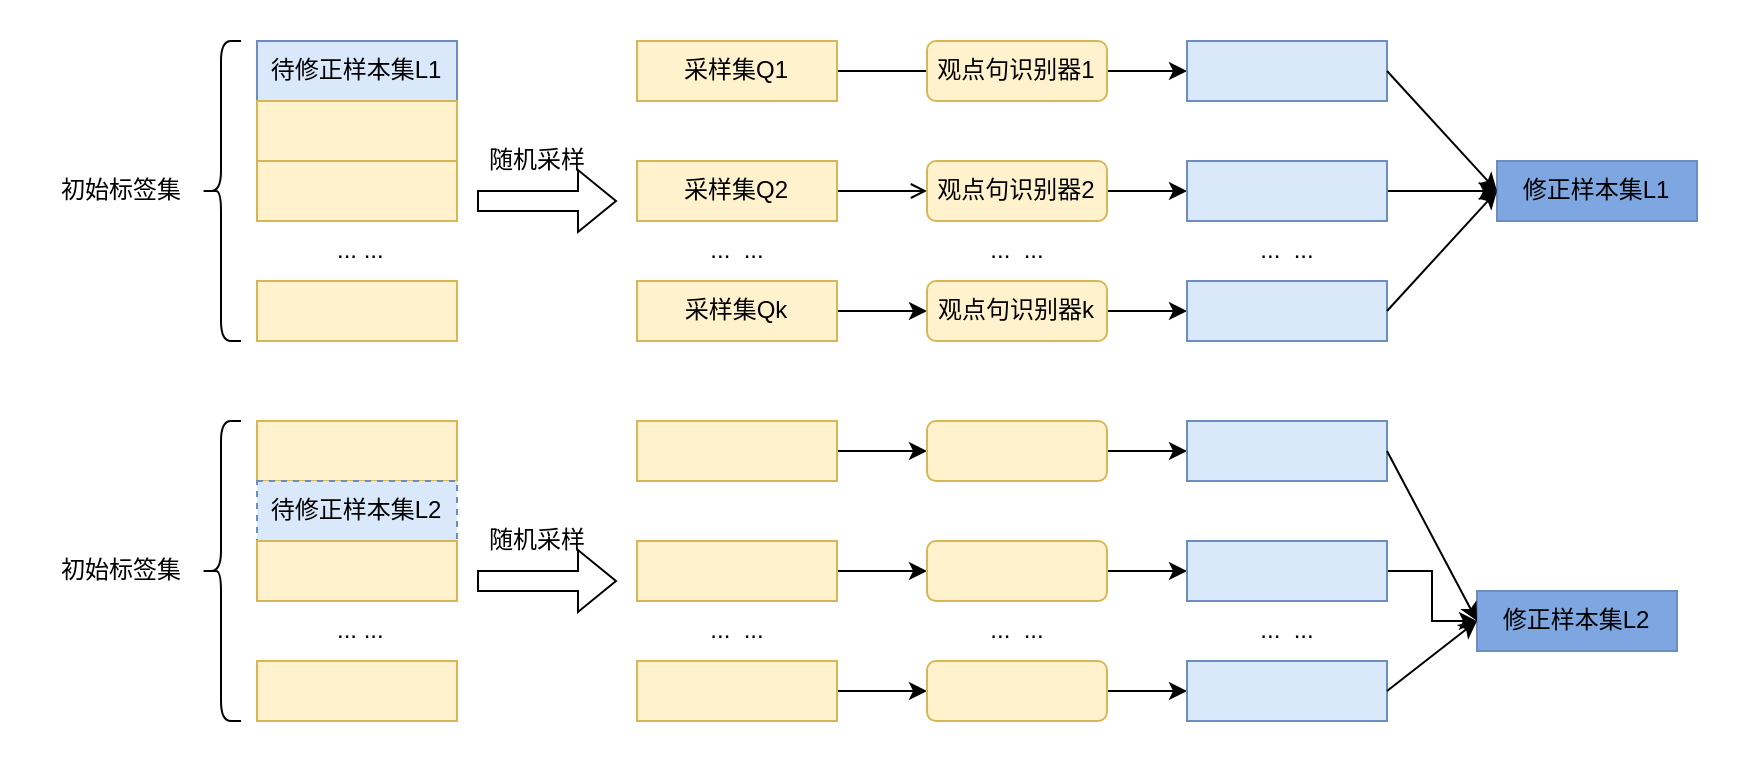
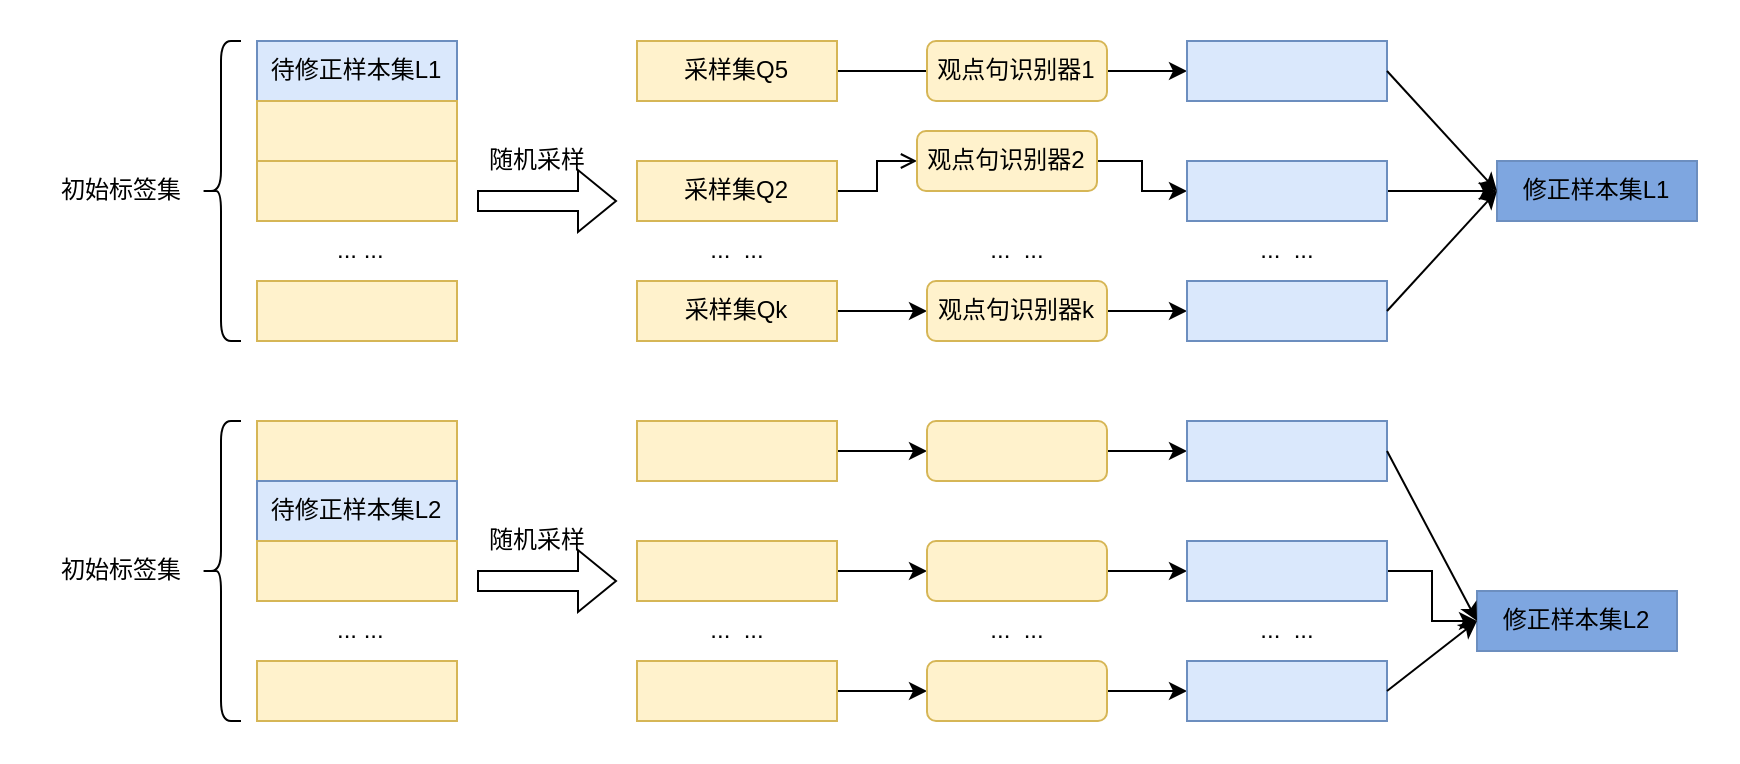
- <mxCell id="8" value="采样集Q1" style="rounded=0;whiteSpace=wrap;html=1;fillColor=#fff2cc;strokeColor=#d6b656;" vertex="1" parent="1"><mxGeometry x="318" y="20" width="100" height="30" as="geometry" /></mxCell>
+ <mxCell id="8" value="采样集Q5" style="rounded=0;whiteSpace=wrap;html=1;fillColor=#fff2cc;strokeColor=#d6b656;" vertex="1" parent="1"><mxGeometry x="318" y="20" width="100" height="30" as="geometry" /></mxCell>
- <mxCell id="16" value="观点句识别器2" style="rounded=1;whiteSpace=wrap;html=1;fillColor=#fff2cc;strokeColor=#d6b656;" vertex="1" parent="1"><mxGeometry x="463" y="80" width="90" height="30" as="geometry" /></mxCell>
+ <mxCell id="16" value="观点句识别器2" style="rounded=1;whiteSpace=wrap;html=1;fillColor=#fff2cc;strokeColor=#d6b656;" vertex="1" parent="1"><mxGeometry x="458" y="65" width="90" height="30" as="geometry" /></mxCell>
- <mxCell id="32" value="待修正样本集L2" style="rounded=0;whiteSpace=wrap;html=1;fillColor=#dae8fc;strokeColor=#6c8ebf;dashed=1;" vertex="1" parent="1"><mxGeometry x="128" y="240" width="100" height="30" as="geometry" /></mxCell>
+ <mxCell id="32" value="待修正样本集L2" style="rounded=0;whiteSpace=wrap;html=1;fillColor=#dae8fc;strokeColor=#6c8ebf;" vertex="1" parent="1"><mxGeometry x="128" y="240" width="100" height="30" as="geometry" /></mxCell>
